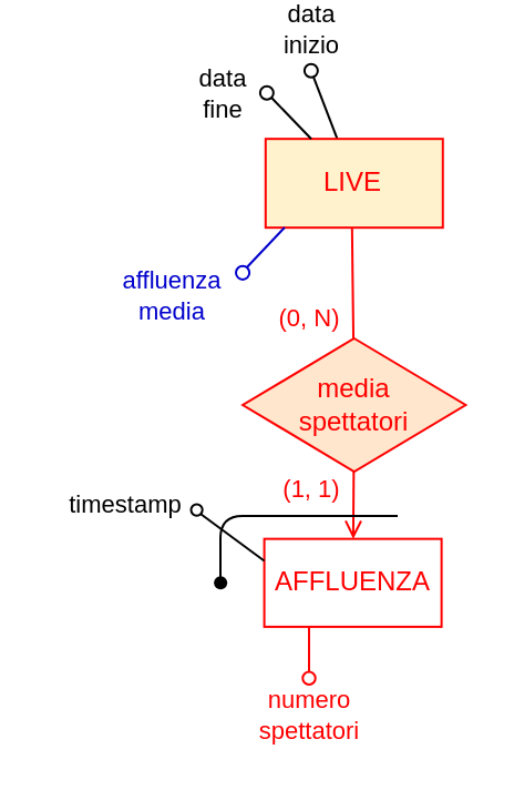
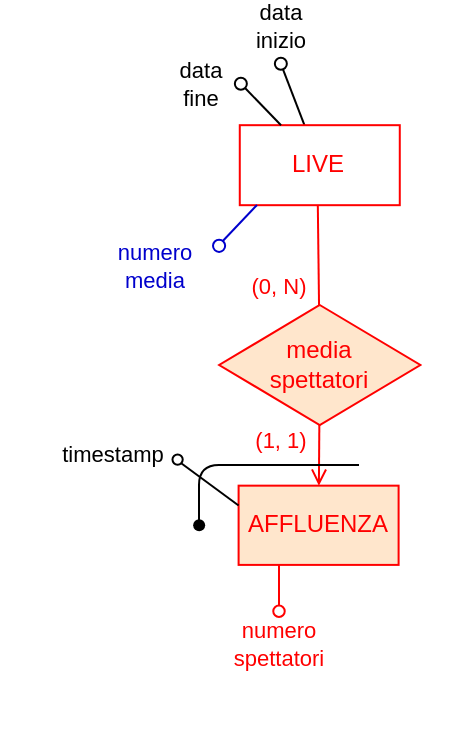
- <mxCell id="4" value="&lt;font color=&quot;#ff0000&quot;&gt;LIVE&lt;/font&gt;" style="whiteSpace=wrap;html=1;strokeColor=#FF0000;fillColor=#fff2cc;" parent="1" vertex="1"><mxGeometry x="119.39" y="51.09" width="80" height="40" as="geometry" /></mxCell>
+ <mxCell id="4" value="&lt;font color=&quot;#ff0000&quot;&gt;LIVE&lt;/font&gt;" style="whiteSpace=wrap;html=1;strokeColor=#FF0000;" parent="1" vertex="1"><mxGeometry x="119.39" y="51.09" width="80" height="40" as="geometry" /></mxCell>
- <mxCell id="21" value="&lt;font color=&quot;#0000cc&quot; style=&quot;font-size: 11px;&quot;&gt;affluenza &lt;br&gt;media&lt;/font&gt;" style="text;html=1;align=center;verticalAlign=middle;resizable=0;points=[];autosize=1;strokeColor=none;fillColor=none;fontSize=10;" parent="1" vertex="1"><mxGeometry x="42.08" y="101.95" width="70" height="40" as="geometry" /></mxCell>
+ <mxCell id="21" value="&lt;font color=&quot;#0000cc&quot; style=&quot;font-size: 11px;&quot;&gt;numero &lt;br&gt;media&lt;/font&gt;" style="text;html=1;align=center;verticalAlign=middle;resizable=0;points=[];autosize=1;strokeColor=none;fillColor=none;fontSize=10;" parent="1" vertex="1"><mxGeometry x="42.08" y="101.95" width="70" height="40" as="geometry" /></mxCell>
- <mxCell id="8" value="&lt;font color=&quot;#ff0000&quot;&gt;AFFLUENZA&lt;/font&gt;" style="whiteSpace=wrap;html=1;strokeColor=#FF0000;" parent="1" vertex="1"><mxGeometry x="118.8" y="231.33" width="80" height="39.62" as="geometry" /></mxCell>
+ <mxCell id="8" value="&lt;font color=&quot;#ff0000&quot;&gt;AFFLUENZA&lt;/font&gt;" style="whiteSpace=wrap;html=1;strokeColor=#FF0000;fillColor=#ffe6cc;" parent="1" vertex="1"><mxGeometry x="118.8" y="231.33" width="80" height="39.62" as="geometry" /></mxCell>
